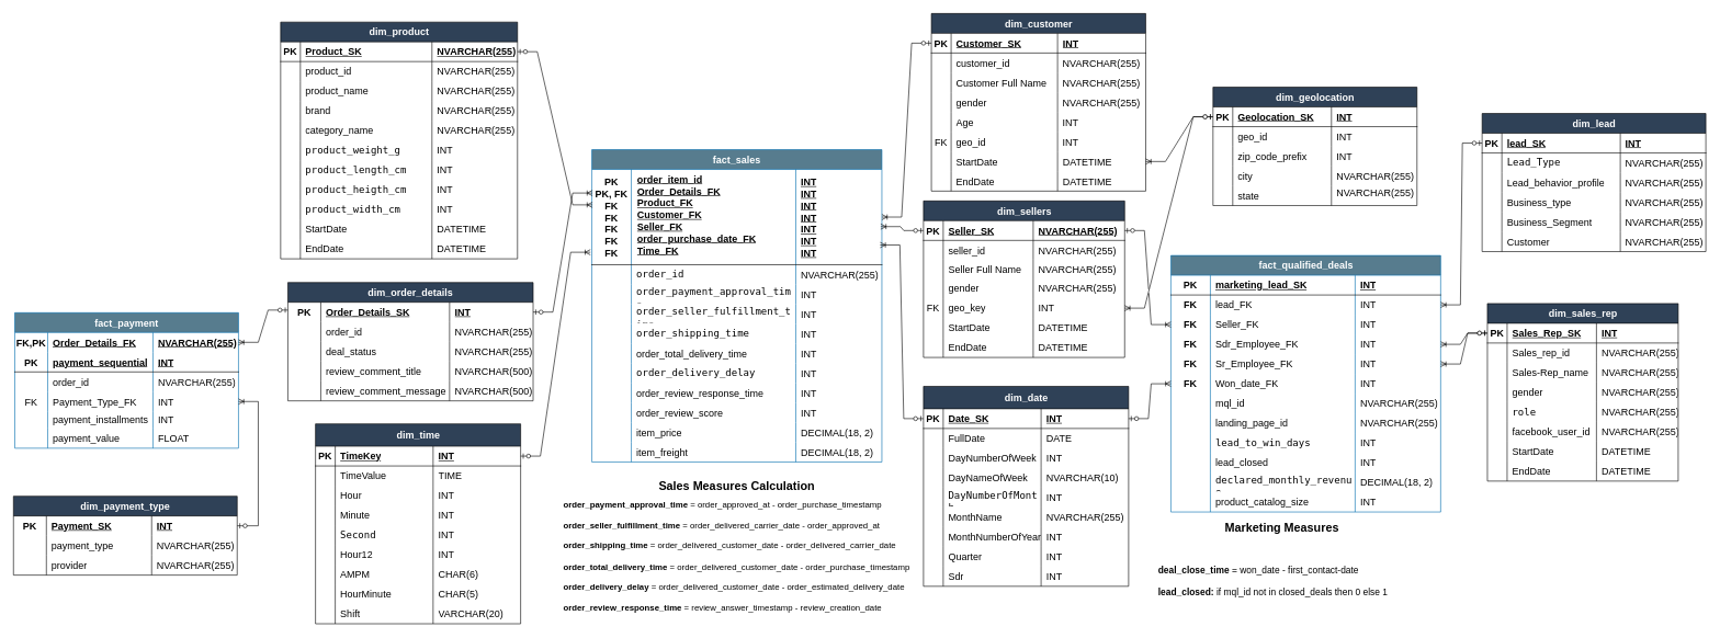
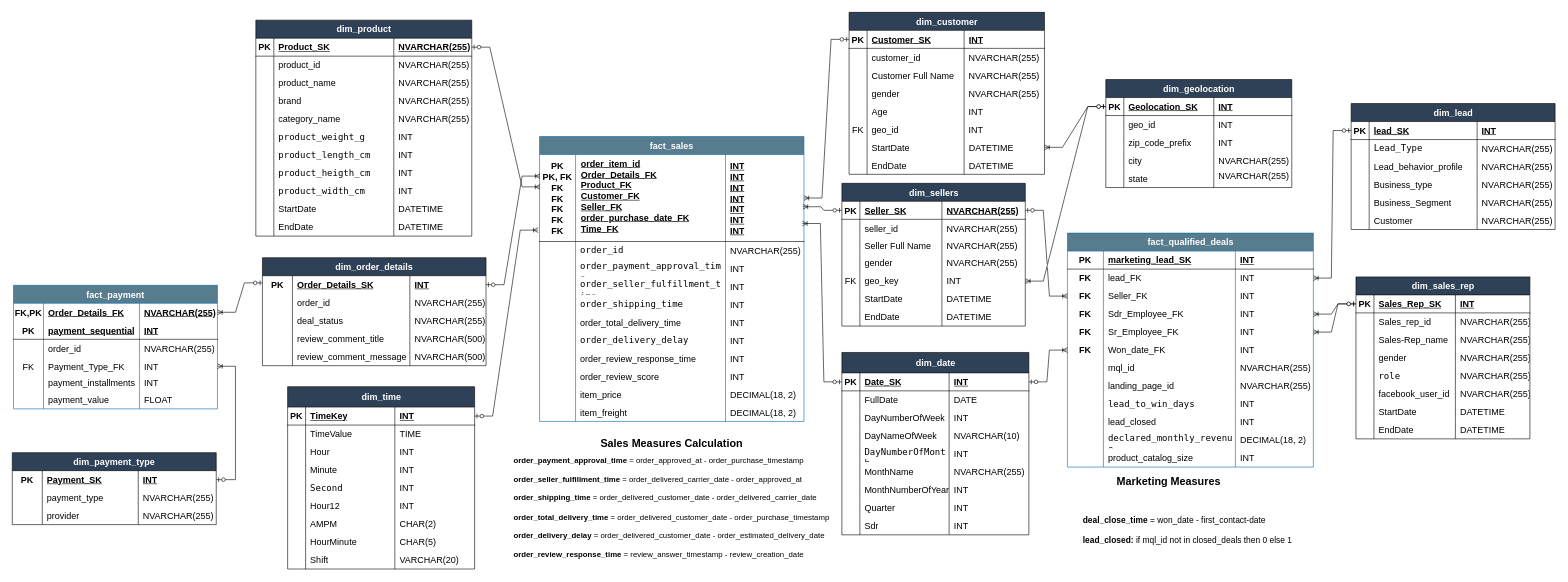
- <mxCell id="393" value="CHAR(6)" style="shape=partialRectangle;connectable=0;fillColor=none;top=0;left=0;bottom=0;right=0;align=left;spacingLeft=6;overflow=hidden;whiteSpace=wrap;html=1;fontSize=15;fontColor=#000000;labelBorderColor=none;labelBackgroundColor=none;strokeColor=#000000;" parent="390" vertex="1"><mxGeometry x="178.75" width="133" height="30" as="geometry"><mxRectangle width="133" height="30" as="alternateBounds" /></mxGeometry></mxCell>
+ <mxCell id="393" value="CHAR(2)" style="shape=partialRectangle;connectable=0;fillColor=none;top=0;left=0;bottom=0;right=0;align=left;spacingLeft=6;overflow=hidden;whiteSpace=wrap;html=1;fontSize=15;fontColor=#000000;labelBorderColor=none;labelBackgroundColor=none;strokeColor=#000000;" parent="390" vertex="1"><mxGeometry x="178.75" width="133" height="30" as="geometry"><mxRectangle width="133" height="30" as="alternateBounds" /></mxGeometry></mxCell>
- <mxCell id="410" value="&lt;font color=&quot;#000000&quot;&gt;&lt;b&gt;deal_close_time&lt;/b&gt; = won_date - first_contact-date&lt;/font&gt;&lt;div&gt;&lt;font color=&quot;#000000&quot;&gt;&lt;b&gt;&lt;br&gt;&lt;/b&gt;&lt;/font&gt;&lt;div&gt;&lt;font color=&quot;#000000&quot;&gt;&lt;b&gt;lead_closed:&lt;/b&gt; if mql_id not in closed_deals then 0 else 1&lt;/font&gt;&lt;/div&gt;&lt;/div&gt;" style="text;html=1;align=left;verticalAlign=middle;whiteSpace=wrap;rounded=0;fontSize=14;" parent="1" vertex="1"><mxGeometry x="1758" y="842" width="384" height="82" as="geometry" /></mxCell>
+ <mxCell id="410" value="&lt;font color=&quot;#000000&quot;&gt;&lt;b&gt;deal_close_time&lt;/b&gt; = won_date - first_contact-date&lt;/font&gt;&lt;div&gt;&lt;font color=&quot;#000000&quot;&gt;&lt;b&gt;&lt;br&gt;&lt;/b&gt;&lt;/font&gt;&lt;div&gt;&lt;font color=&quot;#000000&quot;&gt;&lt;b&gt;lead_closed:&lt;/b&gt; if mql_id not in closed_deals then 0 else 1&lt;/font&gt;&lt;/div&gt;&lt;/div&gt;" style="text;html=1;align=left;verticalAlign=middle;whiteSpace=wrap;rounded=0;fontSize=14;" parent="1" vertex="1"><mxGeometry x="1803" y="842" width="384" height="82" as="geometry" /></mxCell>
